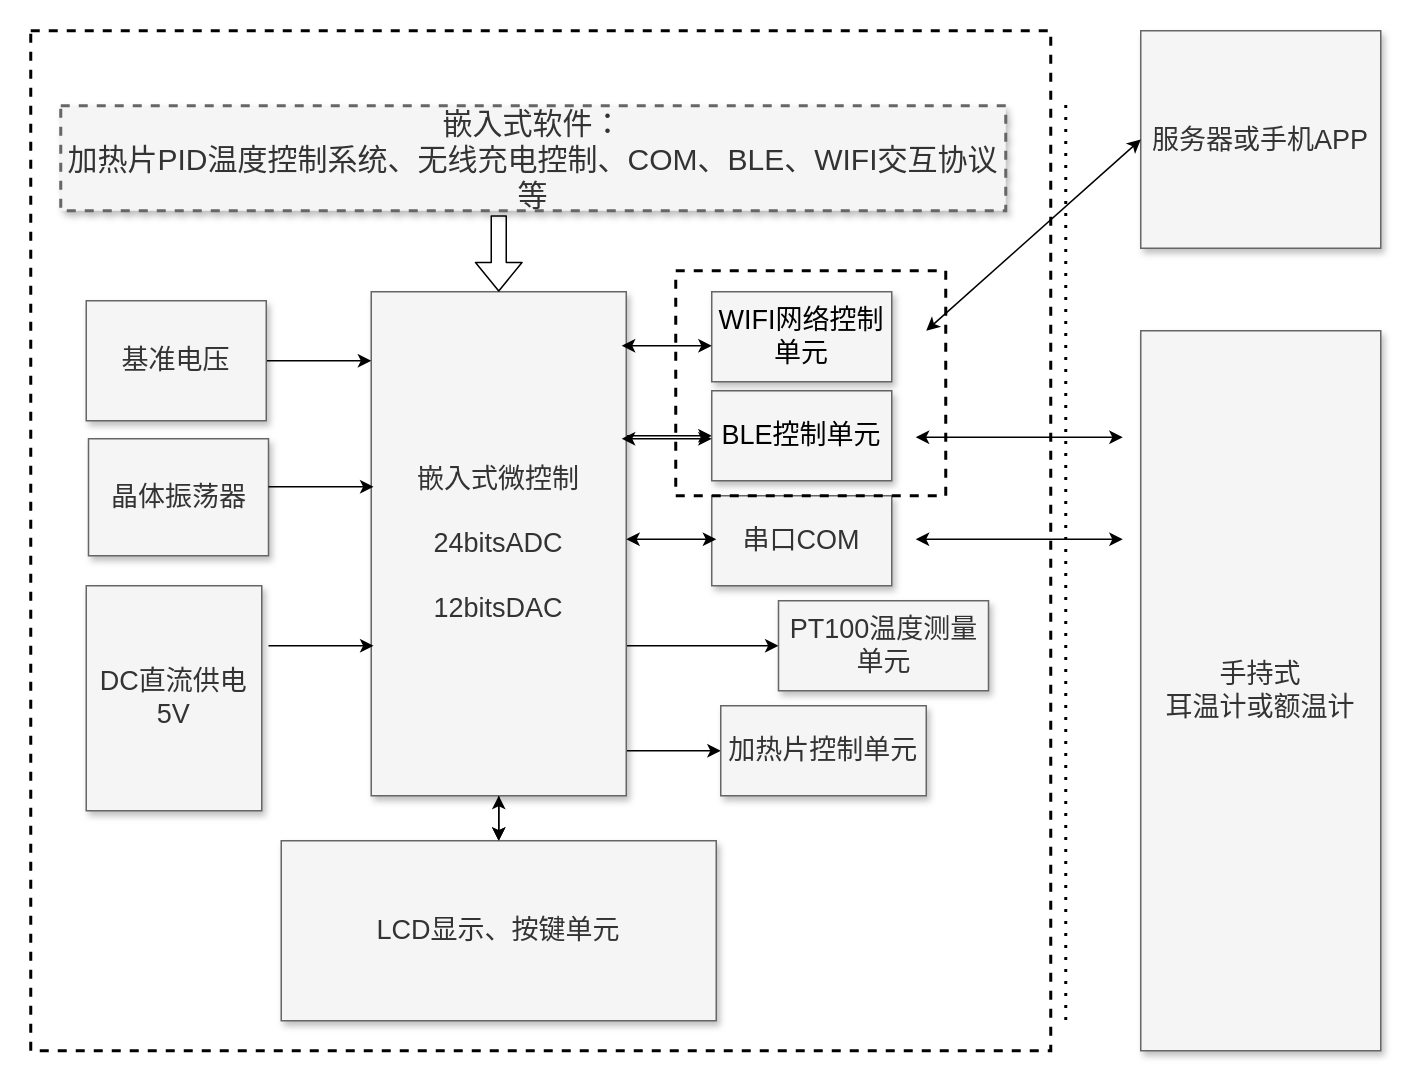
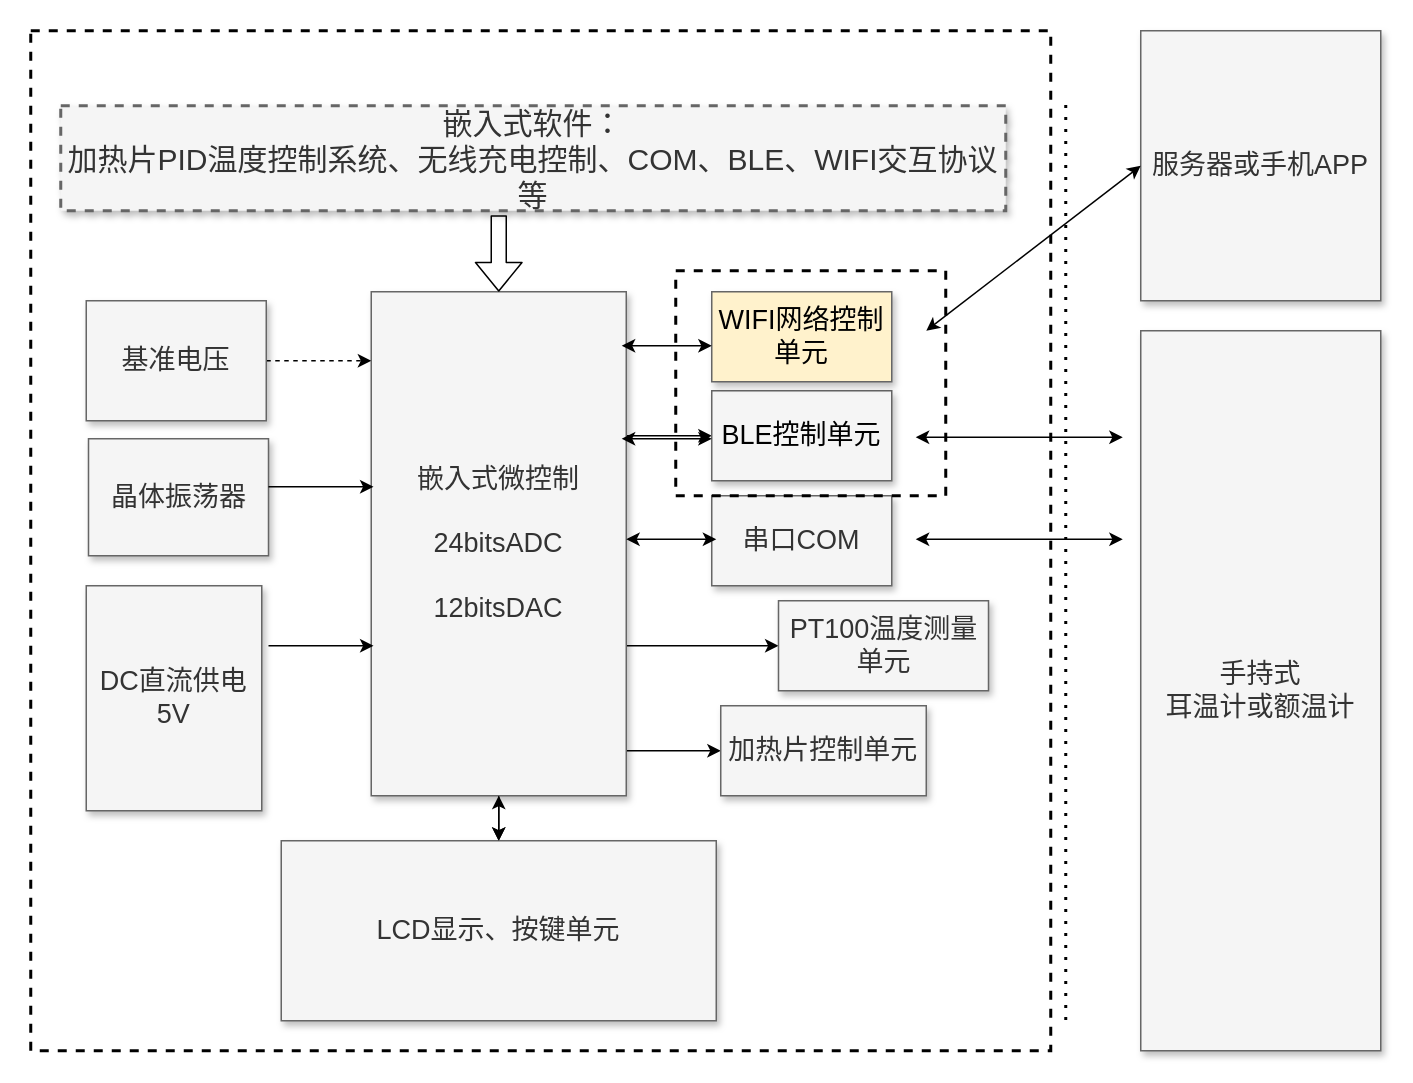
- <mxCell id="31" value="服务器或手机APP" style="whiteSpace=wrap;html=1;shadow=1;fontSize=18;fillColor=#f5f5f5;strokeColor=#666666;fontColor=#333333;" vertex="1" parent="1"><mxGeometry x="760" y="20" width="160" height="145" as="geometry" /></mxCell>
+ <mxCell id="31" value="服务器或手机APP" style="whiteSpace=wrap;html=1;shadow=1;fontSize=18;fillColor=#f5f5f5;strokeColor=#666666;fontColor=#333333;" vertex="1" parent="1"><mxGeometry x="760" y="20" width="160" height="180" as="geometry" /></mxCell>
- <mxCell id="9" value="WIFI网络控制单元" style="whiteSpace=wrap;html=1;shadow=1;fontSize=18;fillColor=#f5f5f5;strokeColor=#666666;" parent="1" vertex="1"><mxGeometry x="474" y="194" width="120" height="60" as="geometry" /></mxCell>
+ <mxCell id="9" value="WIFI网络控制单元" style="whiteSpace=wrap;html=1;shadow=1;fontSize=18;fillColor=#fff2cc;strokeColor=#666666;" parent="1" vertex="1"><mxGeometry x="474" y="194" width="120" height="60" as="geometry" /></mxCell>
- <mxCell id="12" style="edgeStyle=elbowEdgeStyle;rounded=0;html=1;startArrow=none;startFill=0;jettySize=auto;orthogonalLoop=1;fontSize=18;elbow=vertical;" parent="1" source="13" target="7" edge="1"><mxGeometry relative="1" as="geometry"><Array as="points"><mxPoint x="180" y="240" /><mxPoint x="230" y="420" /><mxPoint x="217" y="254" /></Array></mxGeometry></mxCell>
+ <mxCell id="12" style="edgeStyle=elbowEdgeStyle;rounded=0;html=1;startArrow=none;startFill=0;jettySize=auto;orthogonalLoop=1;fontSize=18;elbow=vertical;dashed=1;" parent="1" source="13" target="7" edge="1"><mxGeometry relative="1" as="geometry"><Array as="points"><mxPoint x="180" y="240" /><mxPoint x="230" y="420" /><mxPoint x="217" y="254" /></Array></mxGeometry></mxCell>
